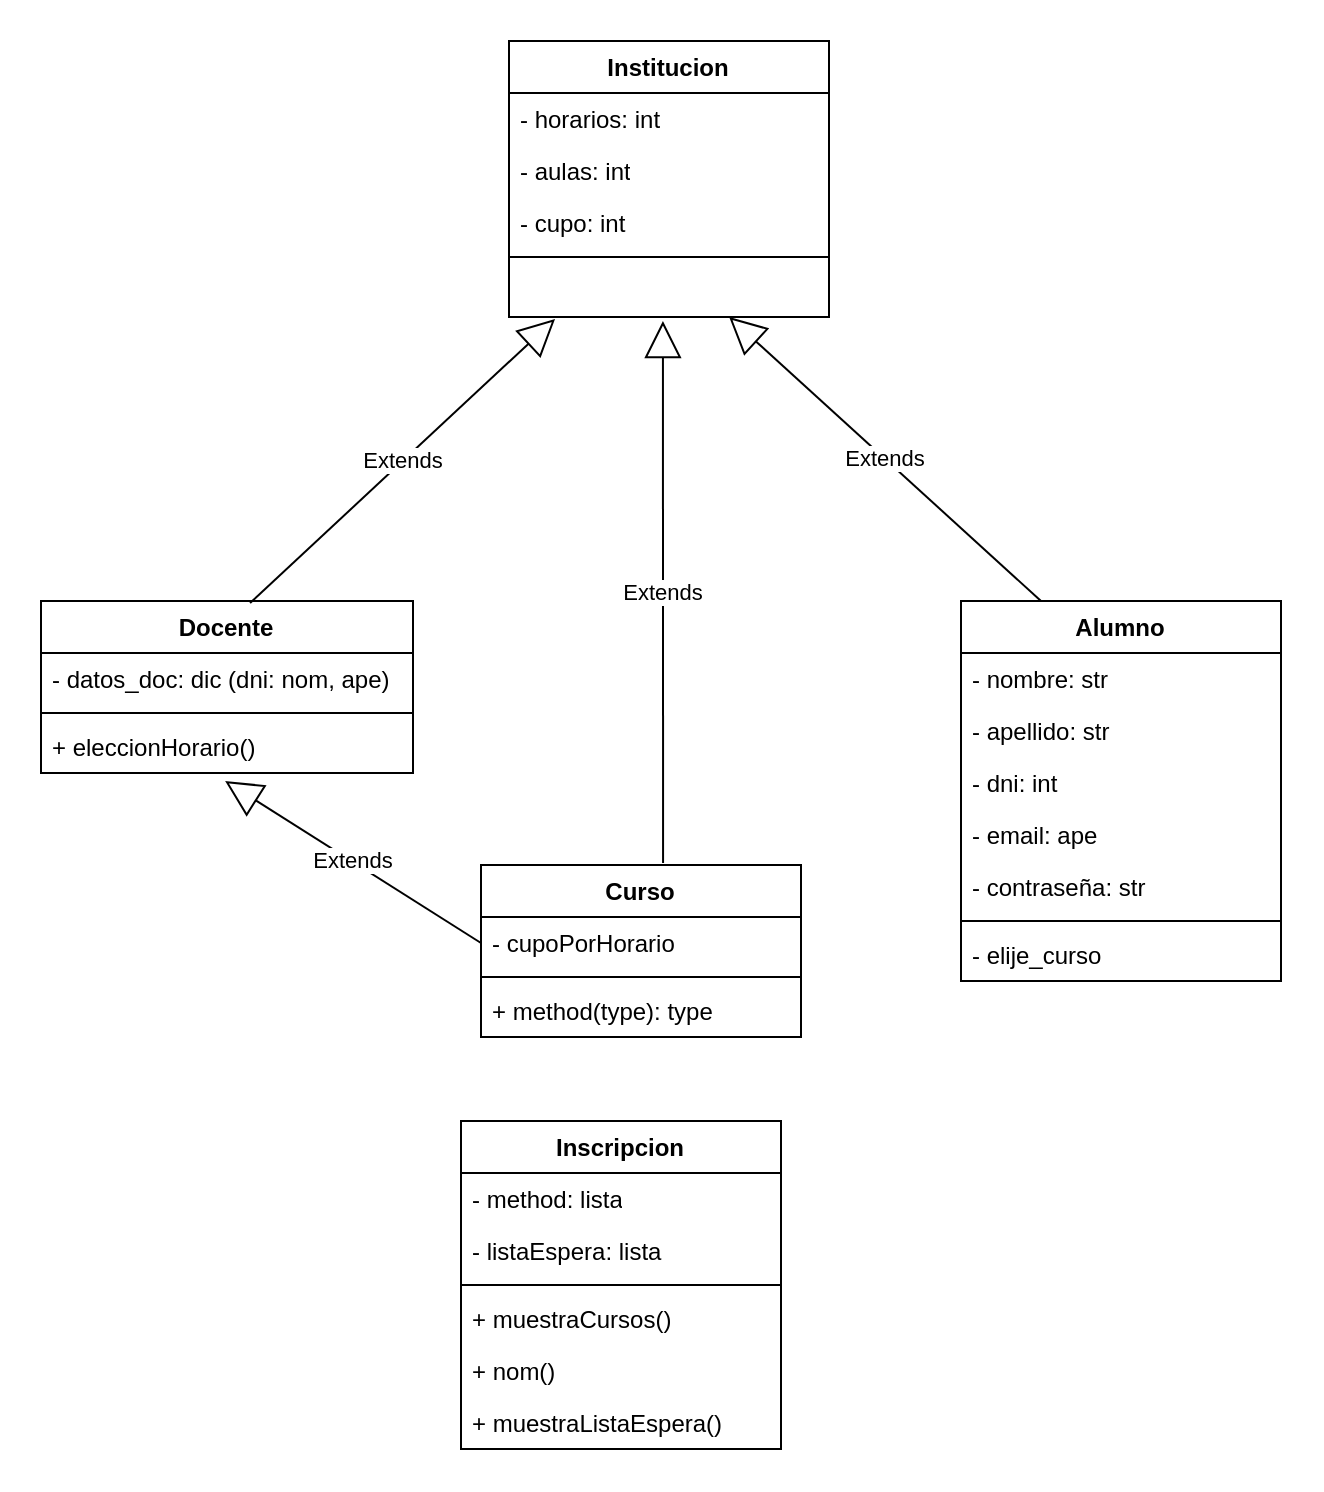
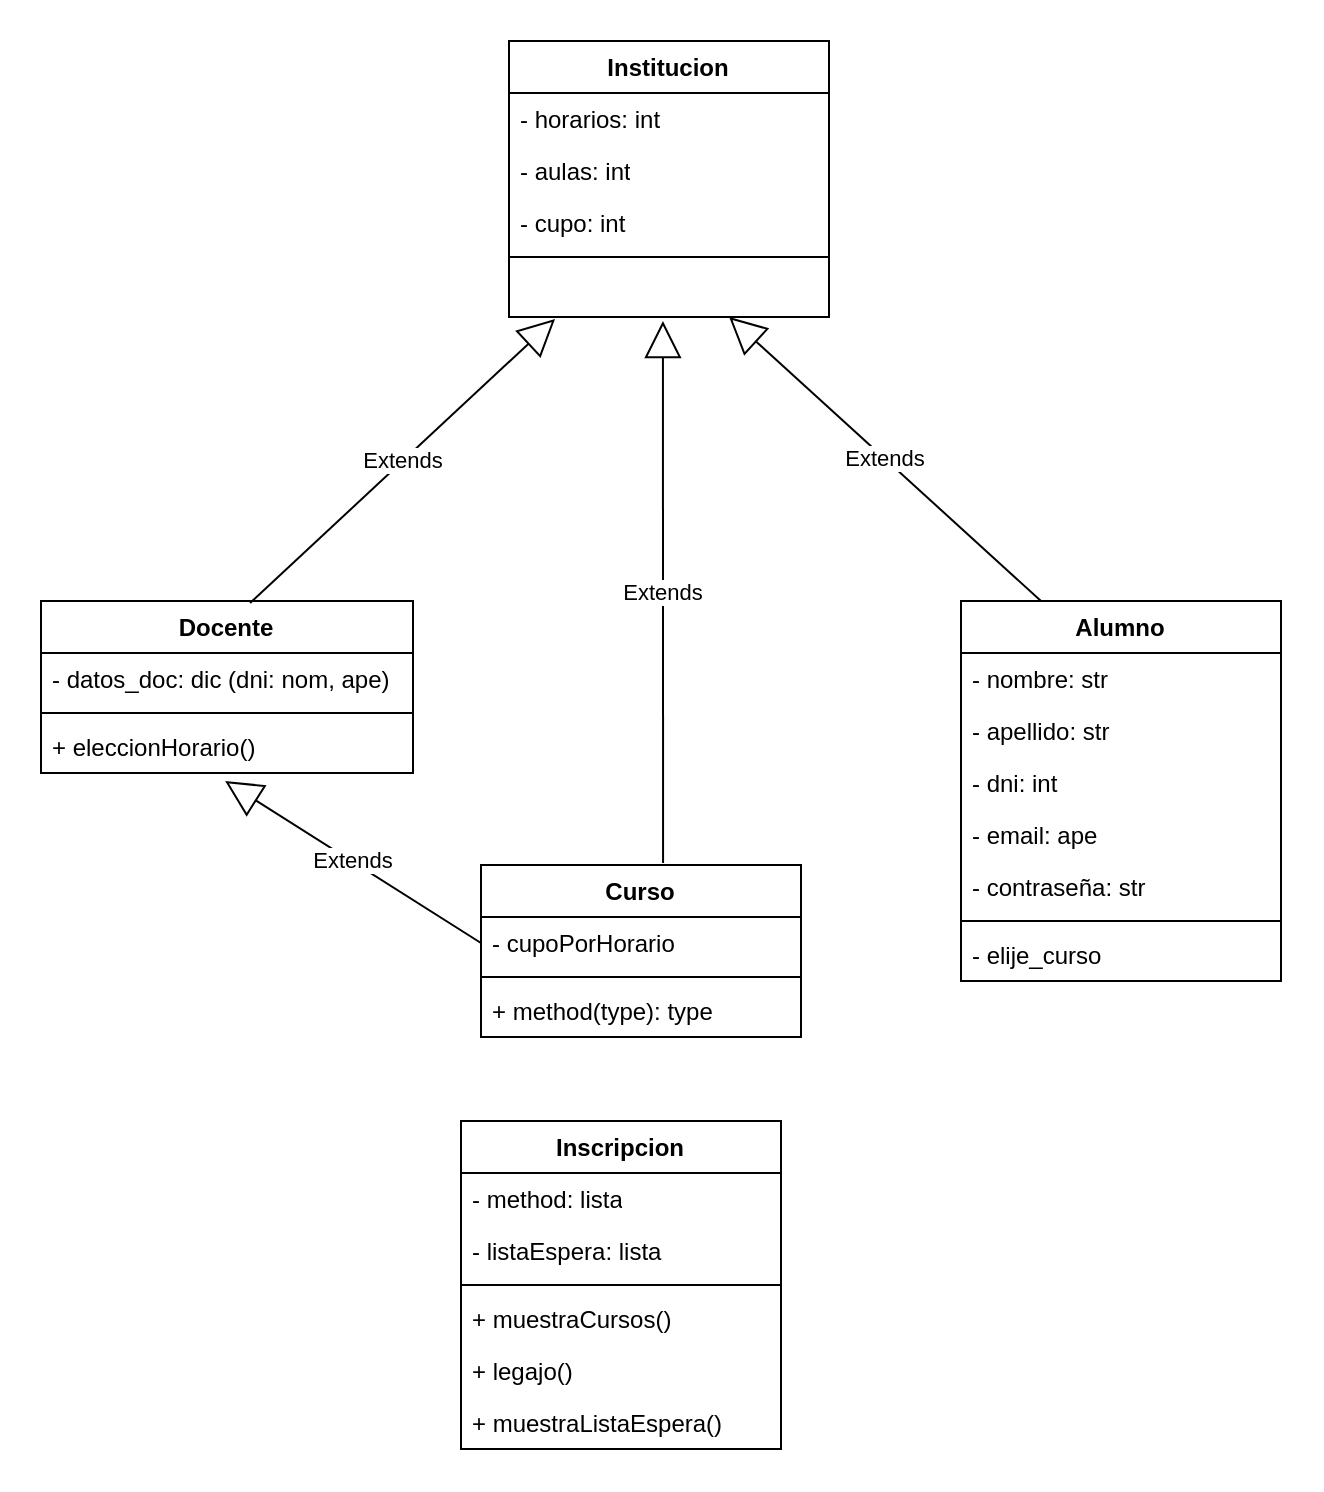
- <mxCell id="19" value="+ nom()" style="text;strokeColor=none;fillColor=none;align=left;verticalAlign=top;spacingLeft=4;spacingRight=4;overflow=hidden;rotatable=0;points=[[0,0.5],[1,0.5]];portConstraint=eastwest;whiteSpace=wrap;html=1;" vertex="1" parent="14"><mxGeometry y="112" width="160" height="26" as="geometry" /></mxCell>
+ <mxCell id="19" value="+ legajo()" style="text;strokeColor=none;fillColor=none;align=left;verticalAlign=top;spacingLeft=4;spacingRight=4;overflow=hidden;rotatable=0;points=[[0,0.5],[1,0.5]];portConstraint=eastwest;whiteSpace=wrap;html=1;" vertex="1" parent="14"><mxGeometry y="112" width="160" height="26" as="geometry" /></mxCell>
